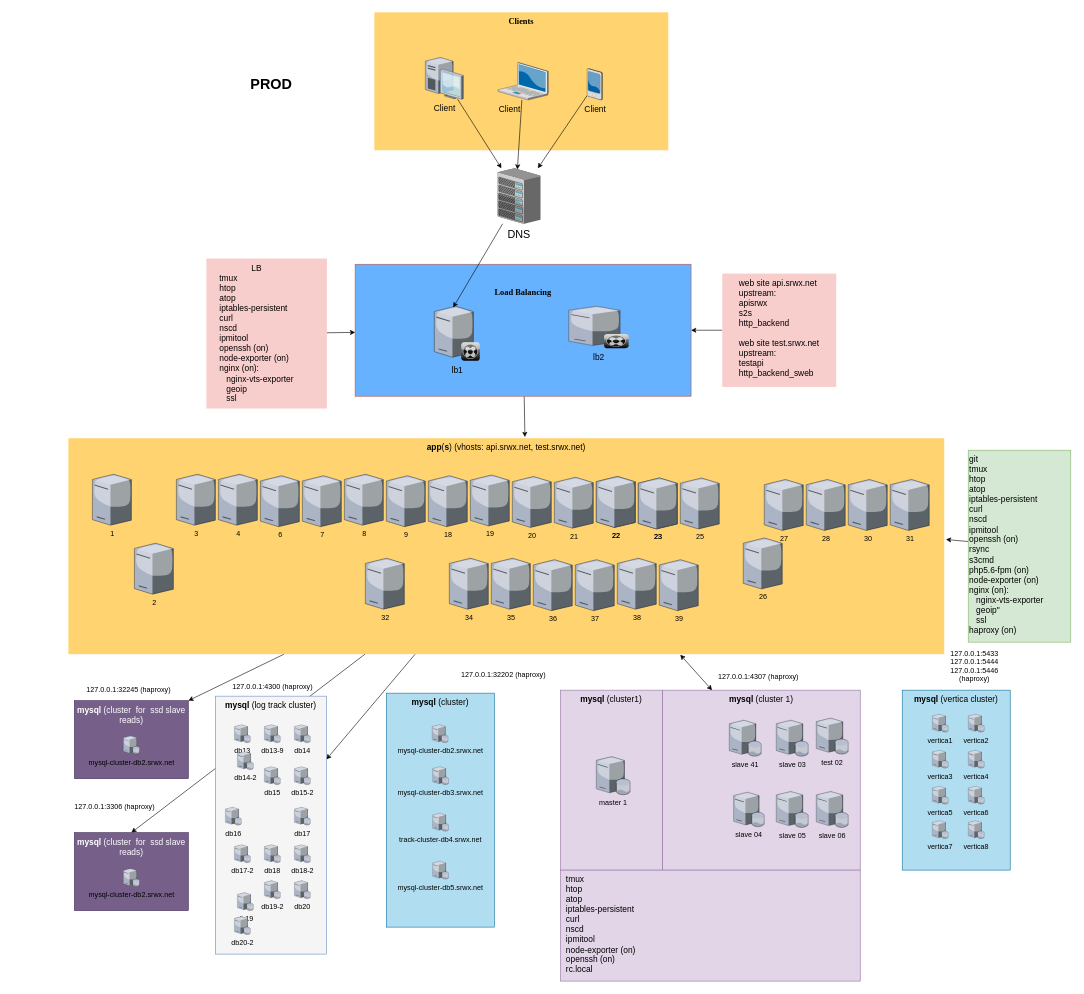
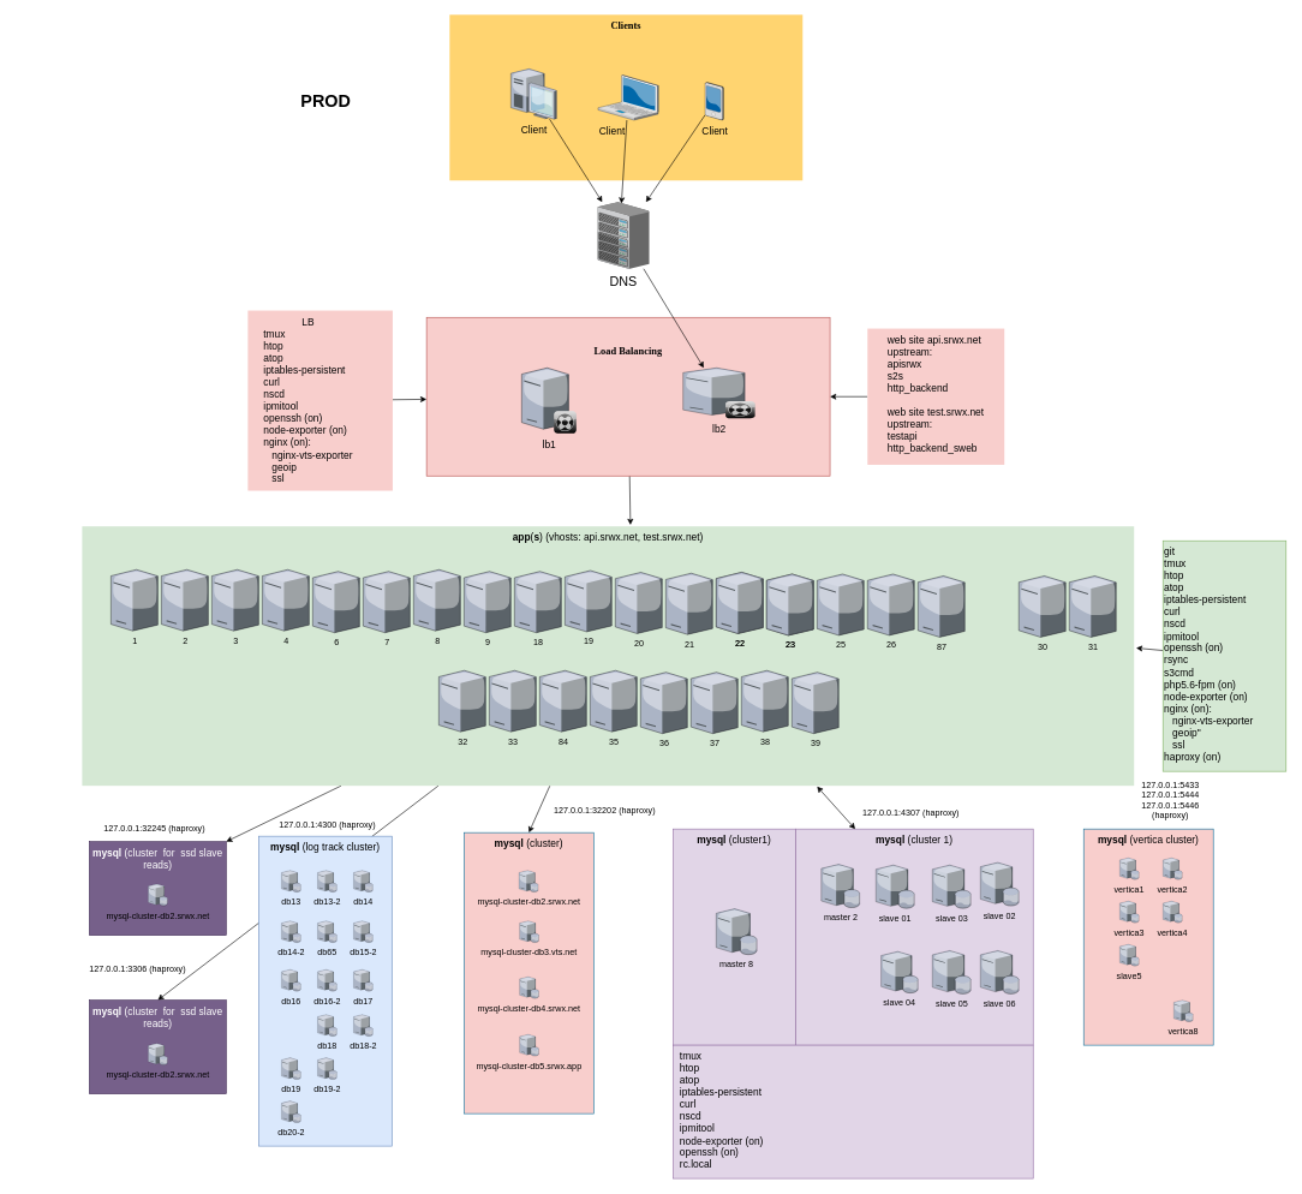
+ <mxCell id="18" style="edgeStyle=none;rounded=0;orthogonalLoop=1;jettySize=auto;html=1;endArrow=classic;endFill=1;" edge="1" parent="1" source="19" target="21"><mxGeometry relative="1" as="geometry" /></mxCell>
- <mxCell id="17" style="edgeStyle=none;rounded=0;orthogonalLoop=1;jettySize=auto;html=1;entryX=0.414;entryY=0.022;entryDx=0;entryDy=0;entryPerimeter=0;endArrow=classic;endFill=1;" edge="1" parent="1" source="19" target="16"><mxGeometry relative="1" as="geometry" /></mxCell>
- <mxCell id="3" value="&lt;h1 id=&quot;network-load-balancing&quot; align=&quot;center&quot;&gt;&lt;font style=&quot;font-size: 14px&quot; face=&quot;Verdana&quot;&gt;&lt;span&gt;Load Balancing&lt;/span&gt;&lt;/font&gt;&lt;/h1&gt;" style="whiteSpace=wrap;html=1;fontSize=14;strokeColor=#b85450;verticalAlign=top;align=center;fillColor=#66b2ff;" parent="1" vertex="1"><mxGeometry x="590.99" y="440" width="560" height="220" as="geometry" /></mxCell>
+ <mxCell id="3" value="&lt;h1 id=&quot;network-load-balancing&quot; align=&quot;center&quot;&gt;&lt;font style=&quot;font-size: 14px&quot; face=&quot;Verdana&quot;&gt;&lt;span&gt;Load Balancing&lt;/span&gt;&lt;/font&gt;&lt;/h1&gt;" style="whiteSpace=wrap;html=1;fontSize=14;strokeColor=#b85450;verticalAlign=top;align=center;fillColor=#f8cecc;" parent="1" vertex="1"><mxGeometry x="590.99" y="440" width="560" height="220" as="geometry" /></mxCell>
- <mxCell id="39" value="28" style="verticalLabelPosition=bottom;aspect=fixed;html=1;verticalAlign=top;strokeColor=none;align=center;outlineConnect=0;shape=mxgraph.citrix.license_server;fillColor=#FF0080;gradientColor=#CCCCFF;" vertex="1" parent="1"><mxGeometry x="1343" y="798.75" width="65" height="85" as="geometry" /></mxCell>
- <mxCell id="41" value="27" style="verticalLabelPosition=bottom;aspect=fixed;html=1;verticalAlign=top;strokeColor=none;align=center;outlineConnect=0;shape=mxgraph.citrix.license_server;fillColor=#FF0080;gradientColor=#CCCCFF;" vertex="1" parent="1"><mxGeometry x="1273" y="798.75" width="65" height="85" as="geometry" /></mxCell>
+ <mxCell id="41" value="87" style="verticalLabelPosition=bottom;aspect=fixed;html=1;verticalAlign=top;strokeColor=none;align=center;outlineConnect=0;shape=mxgraph.citrix.license_server;fillColor=#FF0080;gradientColor=#CCCCFF;" vertex="1" parent="1"><mxGeometry x="1273" y="798.75" width="65" height="85" as="geometry" /></mxCell>
- <mxCell id="8" value="&lt;b&gt;&lt;font style=&quot;font-size: 14px&quot;&gt;app&lt;/font&gt;&lt;/b&gt;(&lt;b&gt;s&lt;/b&gt;) (vhosts: api.srwx.net, test.srwx.net)" style="whiteSpace=wrap;html=1;fillColor=#ffd470;fontSize=14;strokeColor=none;verticalAlign=top;" parent="1" vertex="1"><mxGeometry x="113" y="730" width="1460" height="360" as="geometry" /></mxCell>
+ <mxCell id="8" value="&lt;b&gt;&lt;font style=&quot;font-size: 14px&quot;&gt;app&lt;/font&gt;&lt;/b&gt;(&lt;b&gt;s&lt;/b&gt;) (vhosts: api.srwx.net, test.srwx.net)" style="whiteSpace=wrap;html=1;fillColor=#d5e8d4;fontSize=14;strokeColor=none;verticalAlign=top;" parent="1" vertex="1"><mxGeometry x="113" y="730" width="1460" height="360" as="geometry" /></mxCell>
- <mxCell id="40" value="26" style="verticalLabelPosition=bottom;aspect=fixed;html=1;verticalAlign=top;strokeColor=none;align=center;outlineConnect=0;shape=mxgraph.citrix.license_server;fillColor=#FF0080;gradientColor=#CCCCFF;" vertex="1" parent="1"><mxGeometry x="1238" y="896.25" width="65" height="85" as="geometry" /></mxCell>
+ <mxCell id="40" value="26" style="verticalLabelPosition=bottom;aspect=fixed;html=1;verticalAlign=top;strokeColor=none;align=center;outlineConnect=0;shape=mxgraph.citrix.license_server;fillColor=#FF0080;gradientColor=#CCCCFF;" vertex="1" parent="1"><mxGeometry x="1203" y="796.25" width="65" height="85" as="geometry" /></mxCell>
- <mxCell id="23" value="2" style="verticalLabelPosition=bottom;aspect=fixed;html=1;verticalAlign=top;strokeColor=none;align=center;outlineConnect=0;shape=mxgraph.citrix.license_server;fillColor=#FF0080;gradientColor=#CCCCFF;" vertex="1" parent="1"><mxGeometry x="223" y="905" width="65" height="85" as="geometry" /></mxCell>
+ <mxCell id="23" value="2" style="verticalLabelPosition=bottom;aspect=fixed;html=1;verticalAlign=top;strokeColor=none;align=center;outlineConnect=0;shape=mxgraph.citrix.license_server;fillColor=#FF0080;gradientColor=#CCCCFF;" vertex="1" parent="1"><mxGeometry x="223" y="790" width="65" height="85" as="geometry" /></mxCell>
+ <mxCell id="45" value="33" style="verticalLabelPosition=bottom;aspect=fixed;html=1;verticalAlign=top;strokeColor=none;align=center;outlineConnect=0;shape=mxgraph.citrix.license_server;fillColor=#FF0080;gradientColor=#CCCCFF;" vertex="1" parent="1"><mxGeometry x="678" y="930" width="65" height="85" as="geometry" /></mxCell>
- <mxCell id="46" value="34" style="verticalLabelPosition=bottom;aspect=fixed;html=1;verticalAlign=top;strokeColor=none;align=center;outlineConnect=0;shape=mxgraph.citrix.license_server;fillColor=#FF0080;gradientColor=#CCCCFF;" vertex="1" parent="1"><mxGeometry x="748" y="930" width="65" height="85" as="geometry" /></mxCell>
+ <mxCell id="46" value="84" style="verticalLabelPosition=bottom;aspect=fixed;html=1;verticalAlign=top;strokeColor=none;align=center;outlineConnect=0;shape=mxgraph.citrix.license_server;fillColor=#FF0080;gradientColor=#CCCCFF;" vertex="1" parent="1"><mxGeometry x="748" y="930" width="65" height="85" as="geometry" /></mxCell>
+ <mxCell id="6" style="edgeStyle=none;rounded=0;orthogonalLoop=1;jettySize=auto;html=1;entryX=0.5;entryY=0;entryDx=0;entryDy=0;endArrow=classic;endFill=1;" edge="1" parent="1" source="8" target="95"><mxGeometry relative="1" as="geometry" /></mxCell>
- <mxCell id="70" value="&lt;b&gt;mysql&lt;/b&gt; (log track cluster)" style="whiteSpace=wrap;html=1;fillColor=#f5f5f5;fontSize=14;strokeColor=#6c8ebf;verticalAlign=top;" vertex="1" parent="1"><mxGeometry x="358" y="1160" width="185" height="430" as="geometry" /></mxCell>
+ <mxCell id="70" value="&lt;b&gt;mysql&lt;/b&gt; (log track cluster)" style="whiteSpace=wrap;html=1;fillColor=#dae8fc;fontSize=14;strokeColor=#6c8ebf;verticalAlign=top;" vertex="1" parent="1"><mxGeometry x="358" y="1160" width="185" height="430" as="geometry" /></mxCell>
- <mxCell id="7" style="edgeStyle=none;rounded=0;orthogonalLoop=1;jettySize=auto;html=1;endArrow=classic;endFill=1;" edge="1" parent="1" source="8" target="70"><mxGeometry relative="1" as="geometry" /></mxCell>
+ <mxCell id="53" value="master 2" style="verticalLabelPosition=bottom;aspect=fixed;html=1;verticalAlign=top;strokeColor=none;align=center;outlineConnect=0;shape=mxgraph.citrix.database_server;fillColor=#FF0080;gradientColor=#CCCCFF;" vertex="1" parent="1"><mxGeometry x="1138.84" y="1199" width="53.33" height="60" as="geometry" /></mxCell>
- <mxCell id="74" value="db13-9" style="verticalLabelPosition=bottom;aspect=fixed;html=1;verticalAlign=top;strokeColor=none;align=center;outlineConnect=0;shape=mxgraph.citrix.database_server;fillColor=#FF0080;gradientColor=#CCCCFF;" vertex="1" parent="1"><mxGeometry x="439.66" y="1207.5" width="26.67" height="30" as="geometry" /></mxCell>
+ <mxCell id="74" value="db13-2" style="verticalLabelPosition=bottom;aspect=fixed;html=1;verticalAlign=top;strokeColor=none;align=center;outlineConnect=0;shape=mxgraph.citrix.database_server;fillColor=#FF0080;gradientColor=#CCCCFF;" vertex="1" parent="1"><mxGeometry x="439.66" y="1207.5" width="26.67" height="30" as="geometry" /></mxCell>
- <mxCell id="76" value="db14-2" style="verticalLabelPosition=bottom;aspect=fixed;html=1;verticalAlign=top;strokeColor=none;align=center;outlineConnect=0;shape=mxgraph.citrix.database_server;fillColor=#FF0080;gradientColor=#CCCCFF;" vertex="1" parent="1"><mxGeometry x="394.66" y="1252.5" width="26.67" height="30" as="geometry" /></mxCell>
+ <mxCell id="76" value="db14-2" style="verticalLabelPosition=bottom;aspect=fixed;html=1;verticalAlign=top;strokeColor=none;align=center;outlineConnect=0;shape=mxgraph.citrix.database_server;fillColor=#FF0080;gradientColor=#CCCCFF;" vertex="1" parent="1"><mxGeometry x="389.66" y="1277.5" width="26.67" height="30" as="geometry" /></mxCell>
- <mxCell id="55" value="test 02" style="verticalLabelPosition=bottom;aspect=fixed;html=1;verticalAlign=top;strokeColor=none;align=center;outlineConnect=0;shape=mxgraph.citrix.database_server;fillColor=#FF0080;gradientColor=#CCCCFF;" vertex="1" parent="1"><mxGeometry x="1359.67" y="1196.5" width="53.33" height="60" as="geometry" /></mxCell>
+ <mxCell id="55" value="slave 02" style="verticalLabelPosition=bottom;aspect=fixed;html=1;verticalAlign=top;strokeColor=none;align=center;outlineConnect=0;shape=mxgraph.citrix.database_server;fillColor=#FF0080;gradientColor=#CCCCFF;" vertex="1" parent="1"><mxGeometry x="1359.67" y="1196.5" width="53.33" height="60" as="geometry" /></mxCell>
- <mxCell id="54" value="slave 41" style="verticalLabelPosition=bottom;aspect=fixed;html=1;verticalAlign=top;strokeColor=none;align=center;outlineConnect=0;shape=mxgraph.citrix.database_server;fillColor=#FF0080;gradientColor=#CCCCFF;" vertex="1" parent="1"><mxGeometry x="1214.67" y="1200" width="53.33" height="60" as="geometry" /></mxCell>
+ <mxCell id="54" value="slave 01" style="verticalLabelPosition=bottom;aspect=fixed;html=1;verticalAlign=top;strokeColor=none;align=center;outlineConnect=0;shape=mxgraph.citrix.database_server;fillColor=#FF0080;gradientColor=#CCCCFF;" vertex="1" parent="1"><mxGeometry x="1214.67" y="1200" width="53.33" height="60" as="geometry" /></mxCell>
- <mxCell id="101" value="&lt;b&gt;mysql&lt;/b&gt; (vertica cluster)" style="whiteSpace=wrap;html=1;fillColor=#b1ddf0;fontSize=14;strokeColor=#10739e;verticalAlign=top;" vertex="1" parent="1"><mxGeometry x="1503" y="1150" width="180" height="300" as="geometry" /></mxCell>
+ <mxCell id="101" value="&lt;b&gt;mysql&lt;/b&gt; (vertica cluster)" style="whiteSpace=wrap;html=1;fillColor=#f8cecc;fontSize=14;strokeColor=#10739e;verticalAlign=top;" vertex="1" parent="1"><mxGeometry x="1503" y="1150" width="180" height="300" as="geometry" /></mxCell>
- <mxCell id="77" value="db15" style="verticalLabelPosition=bottom;aspect=fixed;html=1;verticalAlign=top;strokeColor=none;align=center;outlineConnect=0;shape=mxgraph.citrix.database_server;fillColor=#FF0080;gradientColor=#CCCCFF;" vertex="1" parent="1"><mxGeometry x="439.66" y="1277.5" width="26.67" height="30" as="geometry" /></mxCell>
+ <mxCell id="77" value="db65" style="verticalLabelPosition=bottom;aspect=fixed;html=1;verticalAlign=top;strokeColor=none;align=center;outlineConnect=0;shape=mxgraph.citrix.database_server;fillColor=#FF0080;gradientColor=#CCCCFF;" vertex="1" parent="1"><mxGeometry x="439.66" y="1277.5" width="26.67" height="30" as="geometry" /></mxCell>
- <mxCell id="97" value="mysql-cluster-db3.srwx.net" style="verticalLabelPosition=bottom;aspect=fixed;html=1;verticalAlign=top;strokeColor=none;align=center;outlineConnect=0;shape=mxgraph.citrix.database_server;fillColor=#FF0080;gradientColor=#CCCCFF;" vertex="1" parent="1"><mxGeometry x="720.08" y="1277.5" width="26.67" height="30" as="geometry" /></mxCell>
+ <mxCell id="97" value="mysql-cluster-db3.vts.net" style="verticalLabelPosition=bottom;aspect=fixed;html=1;verticalAlign=top;strokeColor=none;align=center;outlineConnect=0;shape=mxgraph.citrix.database_server;fillColor=#FF0080;gradientColor=#CCCCFF;" vertex="1" parent="1"><mxGeometry x="720.08" y="1277.5" width="26.67" height="30" as="geometry" /></mxCell>
- <mxCell id="104" value="vertica6" style="verticalLabelPosition=bottom;aspect=fixed;html=1;verticalAlign=top;strokeColor=none;align=center;outlineConnect=0;shape=mxgraph.citrix.database_server;fillColor=#FF0080;gradientColor=#CCCCFF;" vertex="1" parent="1"><mxGeometry x="1613" y="1310" width="26.67" height="30" as="geometry" /></mxCell>
- <mxCell id="68" value="master 1" style="verticalLabelPosition=bottom;aspect=fixed;html=1;verticalAlign=top;strokeColor=none;align=center;outlineConnect=0;shape=mxgraph.citrix.database_server;fillColor=#FF0080;gradientColor=#CCCCFF;" vertex="1" parent="1"><mxGeometry x="993" y="1260.75" width="56.44" height="63.5" as="geometry" /></mxCell>
+ <mxCell id="68" value="master 8" style="verticalLabelPosition=bottom;aspect=fixed;html=1;verticalAlign=top;strokeColor=none;align=center;outlineConnect=0;shape=mxgraph.citrix.database_server;fillColor=#FF0080;gradientColor=#CCCCFF;" vertex="1" parent="1"><mxGeometry x="993" y="1260.75" width="56.44" height="63.5" as="geometry" /></mxCell>
- <mxCell id="95" value="&lt;b&gt;mysql&lt;/b&gt; (cluster)" style="whiteSpace=wrap;html=1;fillColor=#b1ddf0;fontSize=14;strokeColor=#10739e;verticalAlign=top;" vertex="1" parent="1"><mxGeometry x="643" y="1155" width="180" height="390" as="geometry" /></mxCell>
+ <mxCell id="95" value="&lt;b&gt;mysql&lt;/b&gt; (cluster)" style="whiteSpace=wrap;html=1;fillColor=#f8cecc;fontSize=14;strokeColor=#10739e;verticalAlign=top;" vertex="1" parent="1"><mxGeometry x="643" y="1155" width="180" height="390" as="geometry" /></mxCell>
- <mxCell id="108" value="vertica5" style="verticalLabelPosition=bottom;aspect=fixed;html=1;verticalAlign=top;strokeColor=none;align=center;outlineConnect=0;shape=mxgraph.citrix.database_server;fillColor=#FF0080;gradientColor=#CCCCFF;" vertex="1" parent="1"><mxGeometry x="1553" y="1310" width="26.67" height="30" as="geometry" /></mxCell>
+ <mxCell id="108" value="slave5" style="verticalLabelPosition=bottom;aspect=fixed;html=1;verticalAlign=top;strokeColor=none;align=center;outlineConnect=0;shape=mxgraph.citrix.database_server;fillColor=#FF0080;gradientColor=#CCCCFF;" vertex="1" parent="1"><mxGeometry x="1553" y="1310" width="26.67" height="30" as="geometry" /></mxCell>
- <mxCell id="79" value="db16" style="verticalLabelPosition=bottom;aspect=fixed;html=1;verticalAlign=top;strokeColor=none;align=center;outlineConnect=0;shape=mxgraph.citrix.database_server;fillColor=#FF0080;gradientColor=#CCCCFF;" vertex="1" parent="1"><mxGeometry x="374.66" y="1345" width="26.67" height="30" as="geometry" /></mxCell>
+ <mxCell id="79" value="db16" style="verticalLabelPosition=bottom;aspect=fixed;html=1;verticalAlign=top;strokeColor=none;align=center;outlineConnect=0;shape=mxgraph.citrix.database_server;fillColor=#FF0080;gradientColor=#CCCCFF;" vertex="1" parent="1"><mxGeometry x="389.66" y="1345" width="26.67" height="30" as="geometry" /></mxCell>
+ <mxCell id="80" value="db16-2" style="verticalLabelPosition=bottom;aspect=fixed;html=1;verticalAlign=top;strokeColor=none;align=center;outlineConnect=0;shape=mxgraph.citrix.database_server;fillColor=#FF0080;gradientColor=#CCCCFF;" vertex="1" parent="1"><mxGeometry x="439.66" y="1345" width="26.67" height="30" as="geometry" /></mxCell>
- <mxCell id="109" value="vertica7" style="verticalLabelPosition=bottom;aspect=fixed;html=1;verticalAlign=top;strokeColor=none;align=center;outlineConnect=0;shape=mxgraph.citrix.database_server;fillColor=#FF0080;gradientColor=#CCCCFF;" vertex="1" parent="1"><mxGeometry x="1553" y="1367.5" width="26.67" height="30" as="geometry" /></mxCell>
- <mxCell id="105" value="vertica8" style="verticalLabelPosition=bottom;aspect=fixed;html=1;verticalAlign=top;strokeColor=none;align=center;outlineConnect=0;shape=mxgraph.citrix.database_server;fillColor=#FF0080;gradientColor=#CCCCFF;" vertex="1" parent="1"><mxGeometry x="1613" y="1367.5" width="26.67" height="30" as="geometry" /></mxCell>
+ <mxCell id="105" value="vertica8" style="verticalLabelPosition=bottom;aspect=fixed;html=1;verticalAlign=top;strokeColor=none;align=center;outlineConnect=0;shape=mxgraph.citrix.database_server;fillColor=#FF0080;gradientColor=#CCCCFF;" vertex="1" parent="1"><mxGeometry x="1628" y="1387.5" width="26.67" height="30" as="geometry" /></mxCell>
- <mxCell id="98" value="track-cluster-db4.srwx.net" style="verticalLabelPosition=bottom;aspect=fixed;html=1;verticalAlign=top;strokeColor=none;align=center;outlineConnect=0;shape=mxgraph.citrix.database_server;fillColor=#FF0080;gradientColor=#CCCCFF;" vertex="1" parent="1"><mxGeometry x="720.08" y="1355" width="26.67" height="30" as="geometry" /></mxCell>
+ <mxCell id="98" value="mysql-cluster-db4.srwx.net" style="verticalLabelPosition=bottom;aspect=fixed;html=1;verticalAlign=top;strokeColor=none;align=center;outlineConnect=0;shape=mxgraph.citrix.database_server;fillColor=#FF0080;gradientColor=#CCCCFF;" vertex="1" parent="1"><mxGeometry x="720.08" y="1355" width="26.67" height="30" as="geometry" /></mxCell>
- <mxCell id="82" value="db17-2" style="verticalLabelPosition=bottom;aspect=fixed;html=1;verticalAlign=top;strokeColor=none;align=center;outlineConnect=0;shape=mxgraph.citrix.database_server;fillColor=#FF0080;gradientColor=#CCCCFF;" vertex="1" parent="1"><mxGeometry x="389.66" y="1407.5" width="26.67" height="30" as="geometry" /></mxCell>
- <mxCell id="99" value="mysql-cluster-db5.srwx.net" style="verticalLabelPosition=bottom;aspect=fixed;html=1;verticalAlign=top;strokeColor=none;align=center;outlineConnect=0;shape=mxgraph.citrix.database_server;fillColor=#FF0080;gradientColor=#CCCCFF;" vertex="1" parent="1"><mxGeometry x="720.08" y="1435" width="26.67" height="30" as="geometry" /></mxCell>
+ <mxCell id="99" value="mysql-cluster-db5.srwx.app" style="verticalLabelPosition=bottom;aspect=fixed;html=1;verticalAlign=top;strokeColor=none;align=center;outlineConnect=0;shape=mxgraph.citrix.database_server;fillColor=#FF0080;gradientColor=#CCCCFF;" vertex="1" parent="1"><mxGeometry x="720.08" y="1435" width="26.67" height="30" as="geometry" /></mxCell>
- <mxCell id="87" value="db20" style="verticalLabelPosition=bottom;aspect=fixed;html=1;verticalAlign=top;strokeColor=none;align=center;outlineConnect=0;shape=mxgraph.citrix.database_server;fillColor=#FF0080;gradientColor=#CCCCFF;" vertex="1" parent="1"><mxGeometry x="489.66" y="1467.5" width="26.67" height="30" as="geometry" /></mxCell>
- <mxCell id="85" value="db19" style="verticalLabelPosition=bottom;aspect=fixed;html=1;verticalAlign=top;strokeColor=none;align=center;outlineConnect=0;shape=mxgraph.citrix.database_server;fillColor=#FF0080;gradientColor=#CCCCFF;" vertex="1" parent="1"><mxGeometry x="394.66" y="1487.5" width="26.67" height="30" as="geometry" /></mxCell>
+ <mxCell id="85" value="db19" style="verticalLabelPosition=bottom;aspect=fixed;html=1;verticalAlign=top;strokeColor=none;align=center;outlineConnect=0;shape=mxgraph.citrix.database_server;fillColor=#FF0080;gradientColor=#CCCCFF;" vertex="1" parent="1"><mxGeometry x="389.66" y="1467.5" width="26.67" height="30" as="geometry" /></mxCell>
